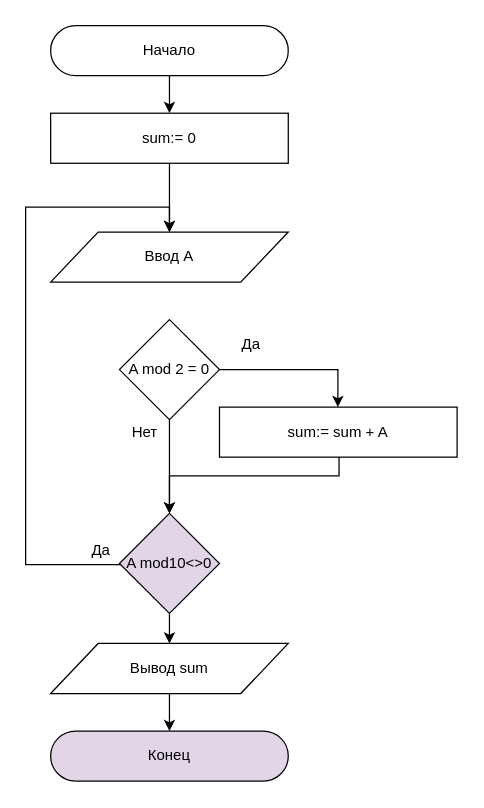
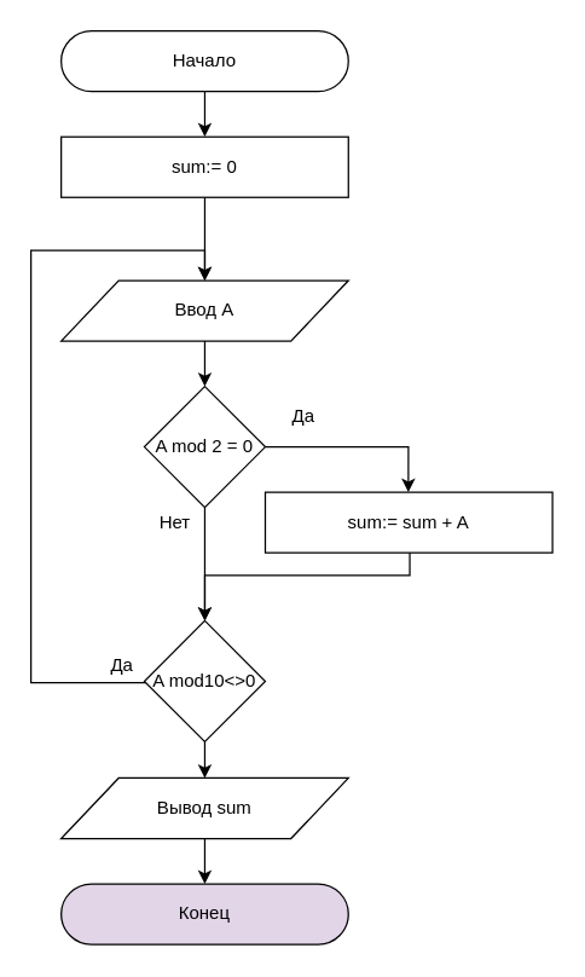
+ <mxCell id="6" style="edgeStyle=orthogonalEdgeStyle;rounded=0;orthogonalLoop=1;jettySize=auto;html=1;" edge="1" source="7" target="10" parent="1"><mxGeometry relative="1" as="geometry" /></mxCell>
- <mxCell id="20" value="&lt;span style=&quot;white-space: nowrap&quot;&gt;A mod10&amp;lt;&amp;gt;0&lt;/span&gt;" style="rhombus;whiteSpace=wrap;html=1;fillColor=#e1d5e7;" vertex="1" parent="1"><mxGeometry x="95" y="410" width="80" height="80" as="geometry" /></mxCell>
+ <mxCell id="20" value="&lt;span style=&quot;white-space: nowrap&quot;&gt;A mod10&amp;lt;&amp;gt;0&lt;/span&gt;" style="rhombus;whiteSpace=wrap;html=1;" vertex="1" parent="1"><mxGeometry x="95" y="410" width="80" height="80" as="geometry" /></mxCell>
